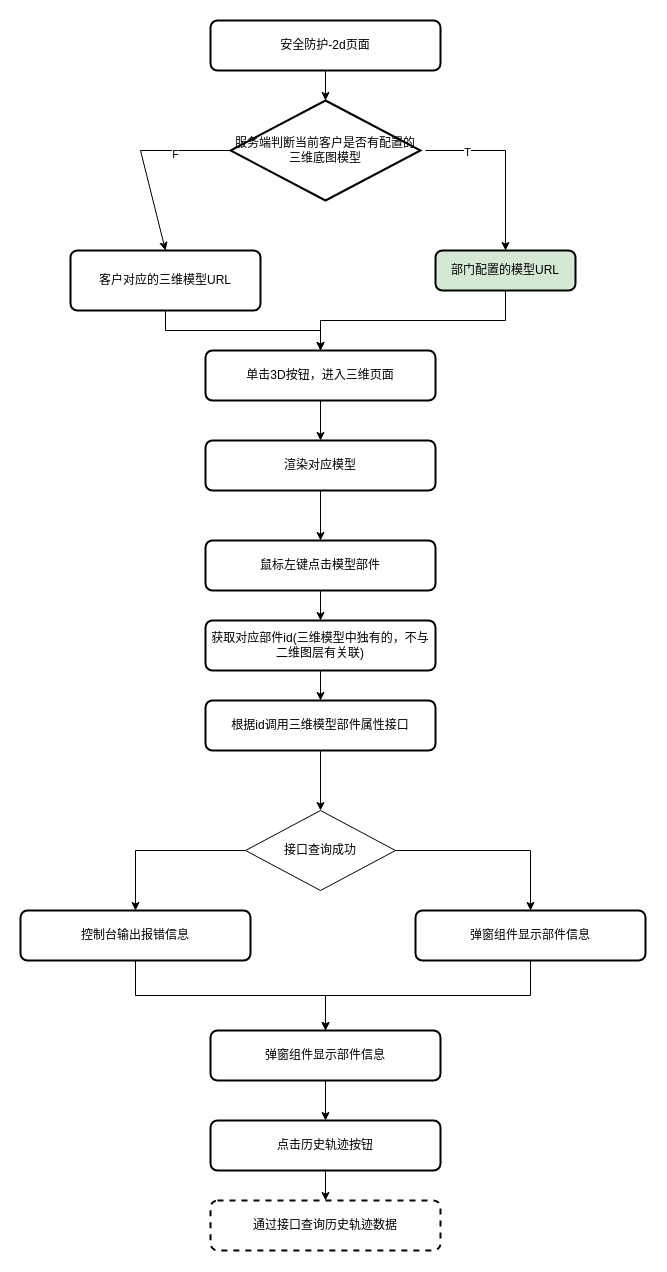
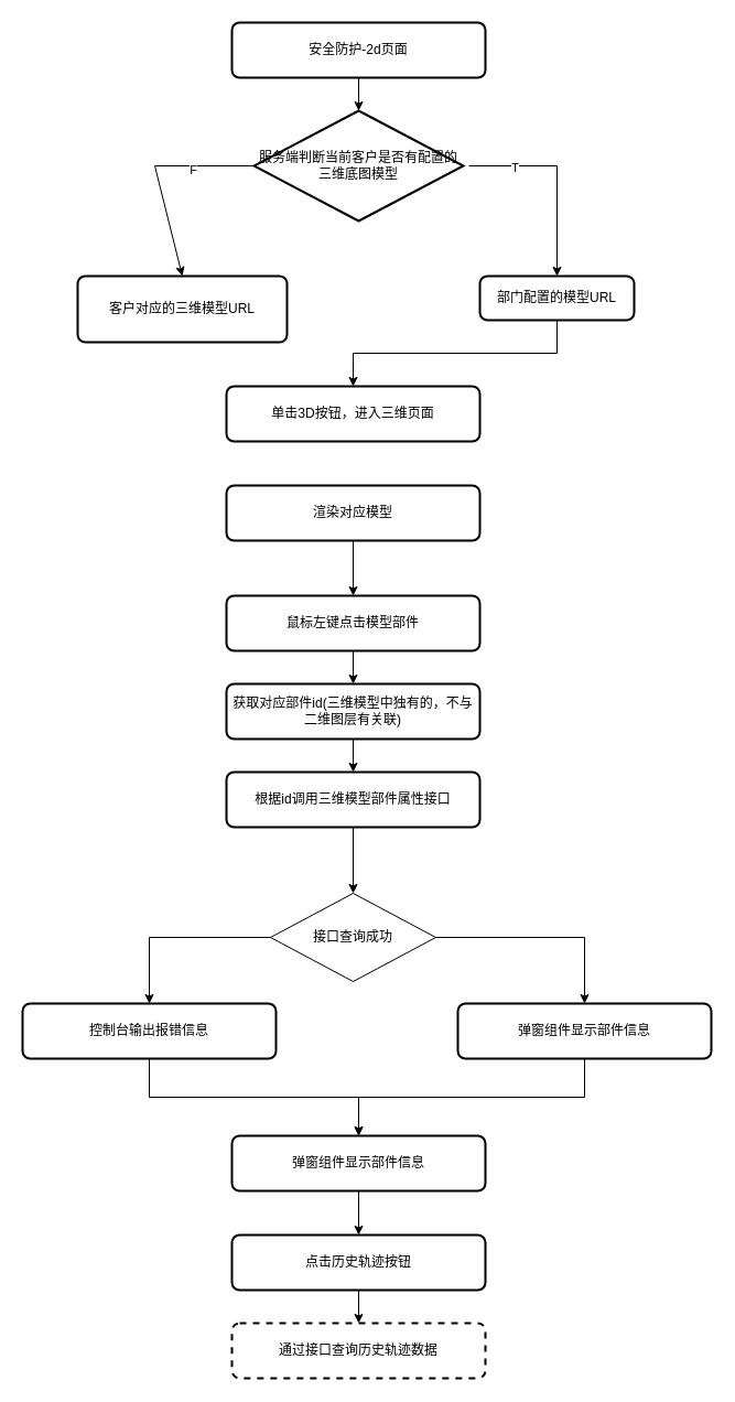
- <mxCell id="8" value="部门配置的模型URL" style="rounded=1;whiteSpace=wrap;html=1;absoluteArcSize=1;arcSize=14;strokeWidth=2;fillColor=#d5e8d4;" vertex="1" parent="1"><mxGeometry x="435" y="250" width="140" height="40" as="geometry" /></mxCell>
+ <mxCell id="8" value="部门配置的模型URL" style="rounded=1;whiteSpace=wrap;html=1;absoluteArcSize=1;arcSize=14;strokeWidth=2;" vertex="1" parent="1"><mxGeometry x="435" y="250" width="140" height="40" as="geometry" /></mxCell>
- <mxCell id="5" style="edgeStyle=orthogonalEdgeStyle;rounded=0;orthogonalLoop=1;jettySize=auto;html=1;exitX=0.5;exitY=1;exitDx=0;exitDy=0;entryX=0.5;entryY=0;entryDx=0;entryDy=0;" edge="1" parent="1" source="6" target="14"><mxGeometry relative="1" as="geometry" /></mxCell>
- <mxCell id="13" style="edgeStyle=orthogonalEdgeStyle;rounded=0;orthogonalLoop=1;jettySize=auto;html=1;exitX=0.5;exitY=1;exitDx=0;exitDy=0;" edge="1" parent="1" source="14" target="16"><mxGeometry relative="1" as="geometry" /></mxCell>
